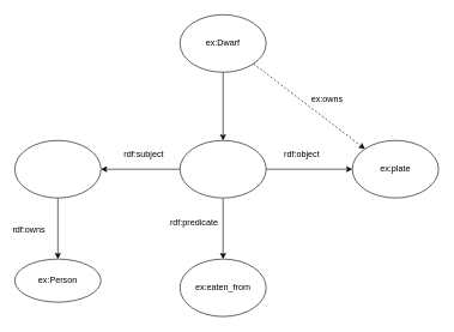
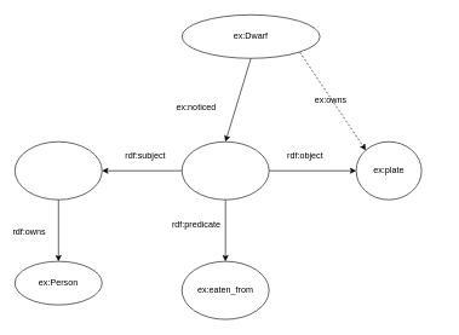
- <mxCell id="4" value="ex:Dwarf" style="ellipse;whiteSpace=wrap;html=1;" vertex="1" parent="1"><mxGeometry x="250" y="20" width="120" height="80" as="geometry" /></mxCell>
+ <mxCell id="4" value="ex:Dwarf" style="ellipse;whiteSpace=wrap;html=1;" vertex="1" parent="1"><mxGeometry x="250" y="20" width="190" height="60" as="geometry" /></mxCell>
+ <mxCell id="14" value="ex:noticed" style="text;html=1;strokeColor=none;fillColor=none;align=center;verticalAlign=middle;whiteSpace=wrap;rounded=0;" vertex="1" parent="1"><mxGeometry x="250" y="137.5" width="40" height="20" as="geometry" /></mxCell>
- <mxCell id="11" value="ex:plate" style="ellipse;whiteSpace=wrap;html=1;" vertex="1" parent="1"><mxGeometry x="490" y="195" width="120" height="80" as="geometry" /></mxCell>
+ <mxCell id="11" value="ex:plate" style="ellipse;whiteSpace=wrap;html=1;" vertex="1" parent="1"><mxGeometry x="490" y="195" width="90" height="80" as="geometry" /></mxCell>
